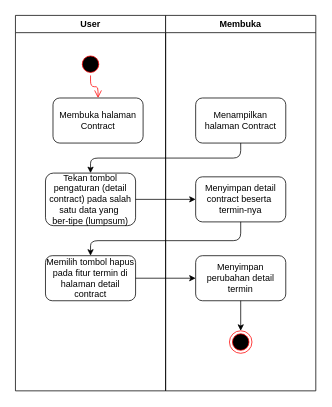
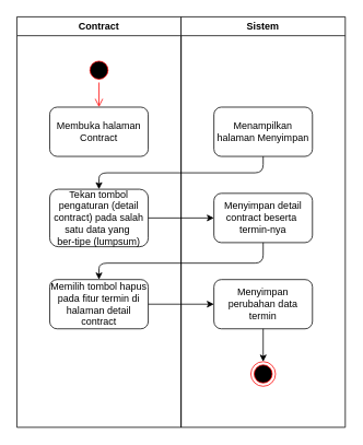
- <mxCell id="2" value="User" style="swimlane;whiteSpace=wrap;html=1;" vertex="1" parent="1"><mxGeometry x="20" y="20" width="200" height="500" as="geometry" /></mxCell>
+ <mxCell id="2" value="Contract" style="swimlane;whiteSpace=wrap;html=1;" vertex="1" parent="1"><mxGeometry x="20" y="20" width="200" height="500" as="geometry" /></mxCell>
- <mxCell id="7" value="Membuka" style="swimlane;whiteSpace=wrap;html=1;" vertex="1" parent="1"><mxGeometry x="220" y="20" width="200" height="500" as="geometry" /></mxCell>
+ <mxCell id="7" value="Sistem" style="swimlane;whiteSpace=wrap;html=1;" vertex="1" parent="1"><mxGeometry x="220" y="20" width="200" height="500" as="geometry" /></mxCell>
- <mxCell id="4" value="Membuka halaman Contract" style="rounded=1;whiteSpace=wrap;html=1;" vertex="1" parent="2"><mxGeometry x="50" y="110" width="120" height="60" as="geometry" /></mxCell>
+ <mxCell id="4" value="Membuka halaman Contract" style="rounded=1;whiteSpace=wrap;html=1;" vertex="1" parent="2"><mxGeometry x="40" y="110" width="120" height="60" as="geometry" /></mxCell>
- <mxCell id="8" value="Menampilkan halaman Contract" style="rounded=1;whiteSpace=wrap;html=1;" vertex="1" parent="7"><mxGeometry x="40" y="110" width="120" height="60" as="geometry" /></mxCell>
+ <mxCell id="8" value="Menampilkan halaman Menyimpan" style="rounded=1;whiteSpace=wrap;html=1;" vertex="1" parent="7"><mxGeometry x="40" y="110" width="120" height="60" as="geometry" /></mxCell>
- <mxCell id="10" value="Menyimpan perubahan detail termin" style="rounded=1;whiteSpace=wrap;html=1;" vertex="1" parent="7"><mxGeometry x="40" y="320" width="120" height="60" as="geometry" /></mxCell>
+ <mxCell id="10" value="Menyimpan perubahan data termin" style="rounded=1;whiteSpace=wrap;html=1;" vertex="1" parent="7"><mxGeometry x="40" y="320" width="120" height="60" as="geometry" /></mxCell>
